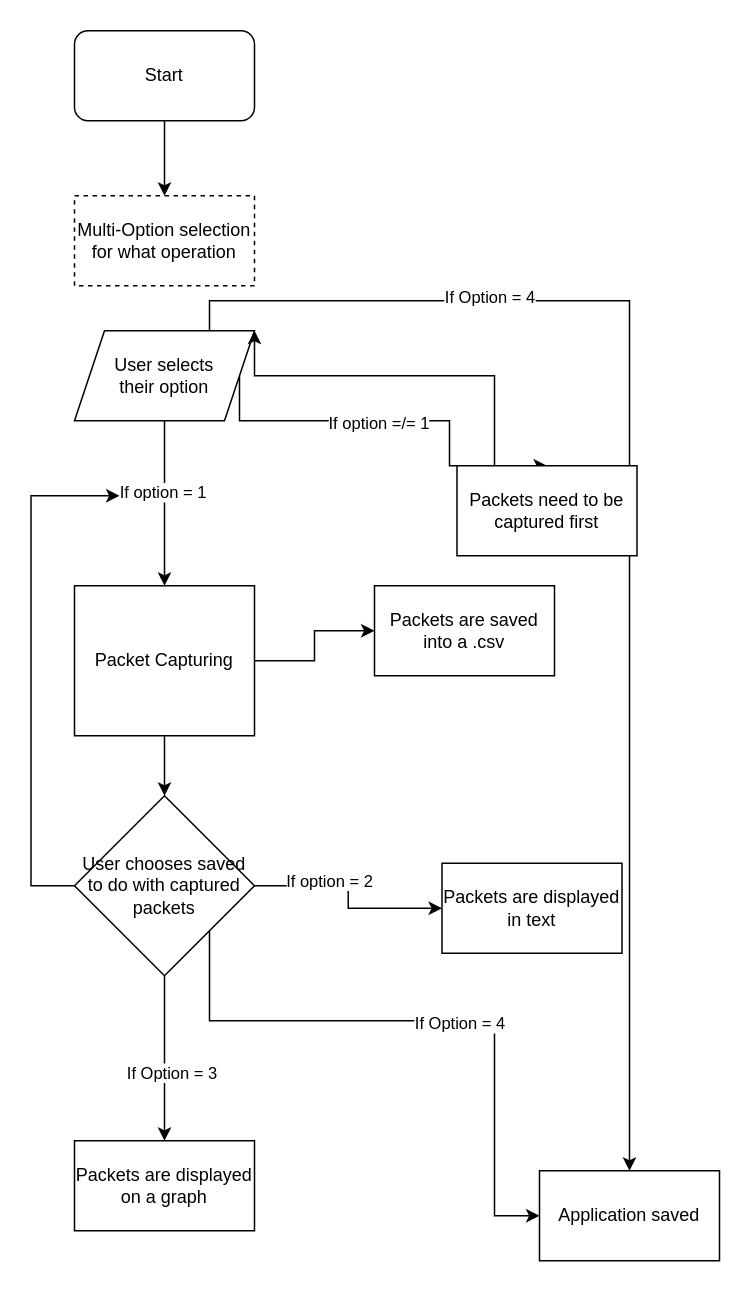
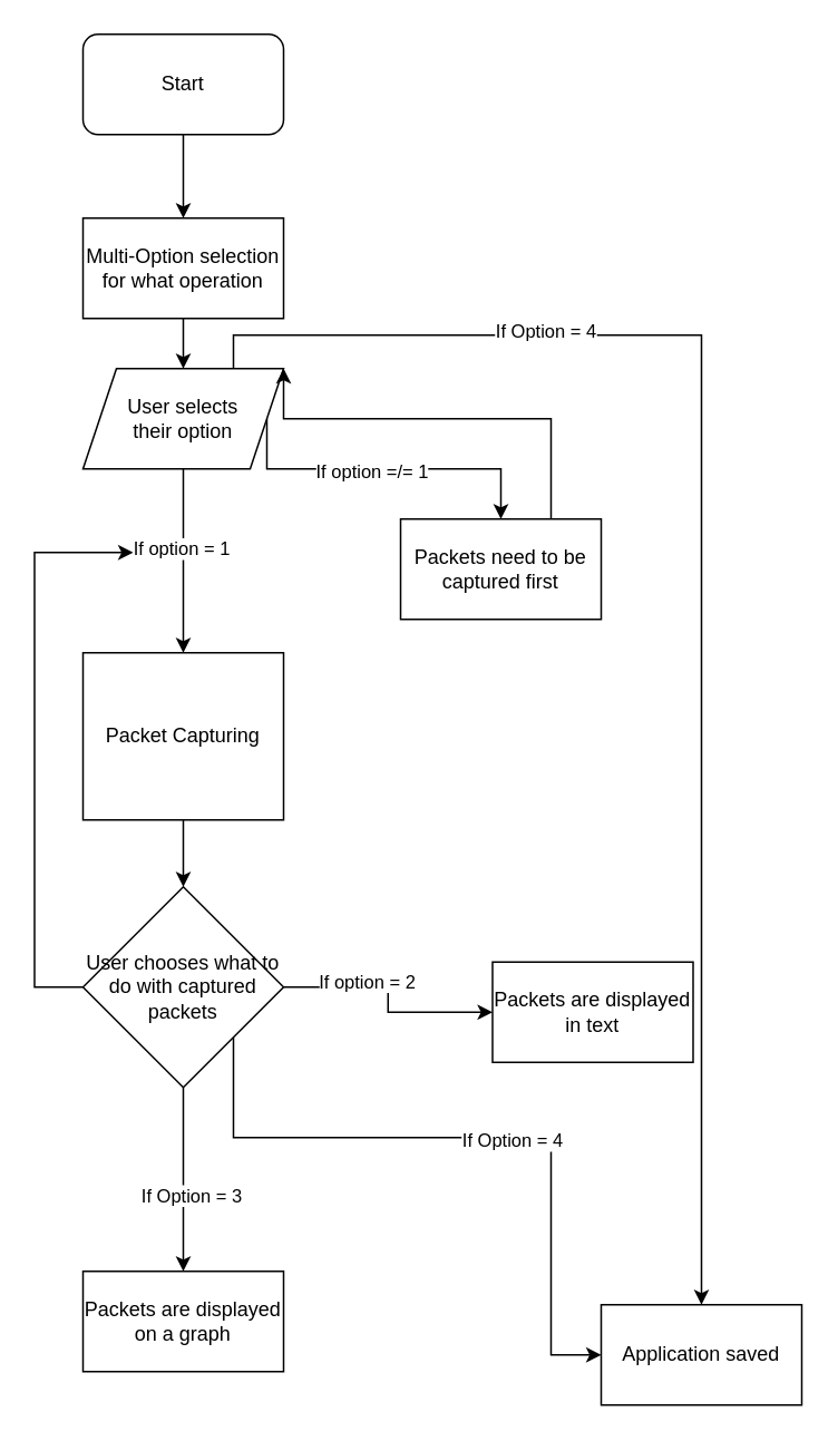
- <mxCell id="5" value="&lt;div&gt;Multi-Option selection&lt;/div&gt;&lt;div&gt;for what operation&lt;/div&gt;" style="rounded=0;whiteSpace=wrap;html=1;dashed=1;" parent="1" vertex="1"><mxGeometry x="49" y="130" width="120" height="60" as="geometry" /></mxCell>
+ <mxCell id="5" value="&lt;div&gt;Multi-Option selection&lt;/div&gt;&lt;div&gt;for what operation&lt;/div&gt;" style="rounded=0;whiteSpace=wrap;html=1;" parent="1" vertex="1"><mxGeometry x="49" y="130" width="120" height="60" as="geometry" /></mxCell>
+ <mxCell id="4" value="" style="edgeStyle=orthogonalEdgeStyle;rounded=0;orthogonalLoop=1;jettySize=auto;html=1;" parent="1" source="5" target="12" edge="1"><mxGeometry relative="1" as="geometry" /></mxCell>
- <mxCell id="17" value="Packets need to be captured first" style="rounded=0;whiteSpace=wrap;html=1;" parent="1" vertex="1"><mxGeometry x="304" y="310" width="120" height="60" as="geometry" /></mxCell>
+ <mxCell id="17" value="Packets need to be captured first" style="rounded=0;whiteSpace=wrap;html=1;" parent="1" vertex="1"><mxGeometry x="239" y="310" width="120" height="60" as="geometry" /></mxCell>
- <mxCell id="18" value="Packets are saved into a .csv" style="whiteSpace=wrap;html=1;rounded=0;" parent="1" vertex="1"><mxGeometry x="249" y="390" width="120" height="60" as="geometry" /></mxCell>
- <mxCell id="14" value="" style="edgeStyle=orthogonalEdgeStyle;rounded=0;orthogonalLoop=1;jettySize=auto;html=1;" parent="1" source="15" target="18" edge="1"><mxGeometry relative="1" as="geometry" /></mxCell>
- <mxCell id="26" value="User chooses saved to do with captured packets" style="rhombus;whiteSpace=wrap;html=1;" parent="1" vertex="1"><mxGeometry x="49" y="530" width="120" height="120" as="geometry" /></mxCell>
+ <mxCell id="26" value="User chooses what to do with captured packets" style="rhombus;whiteSpace=wrap;html=1;" parent="1" vertex="1"><mxGeometry x="49" y="530" width="120" height="120" as="geometry" /></mxCell>
